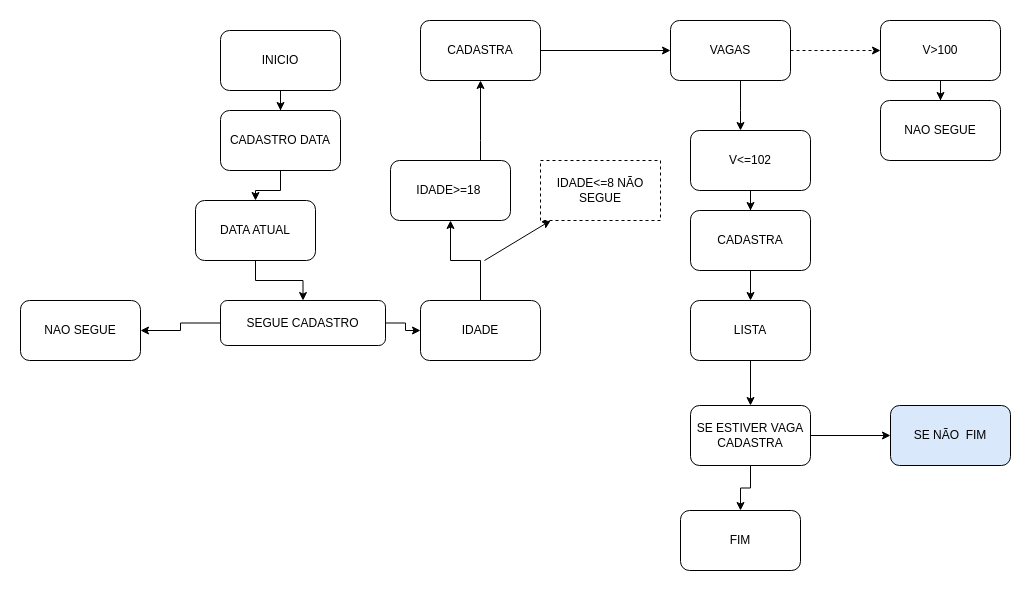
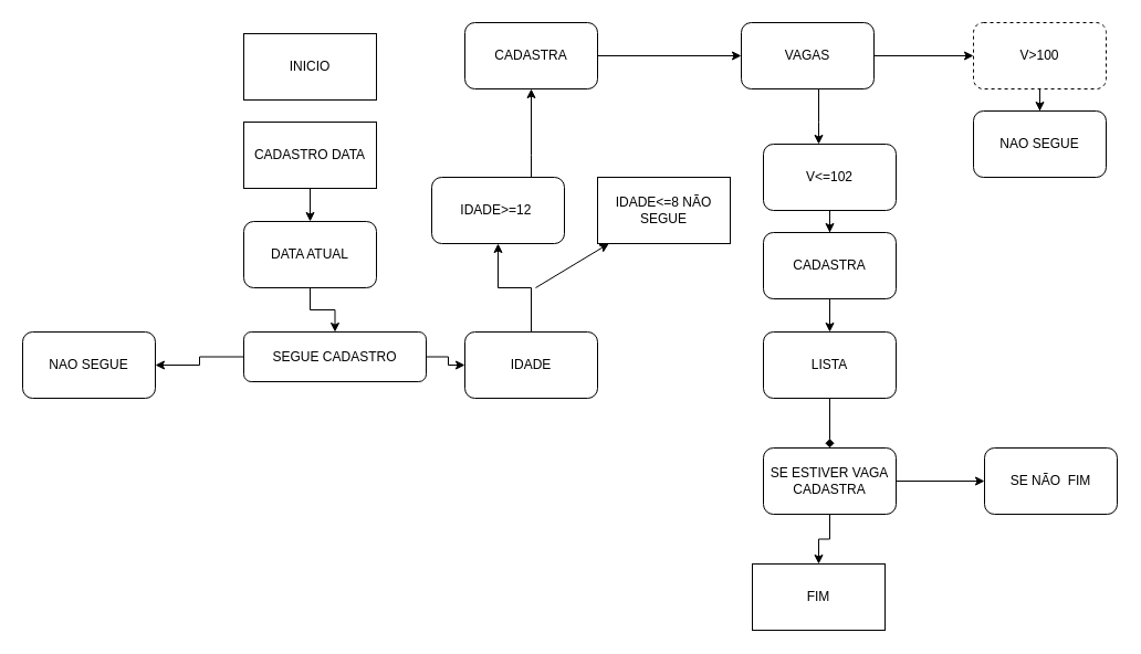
- <mxCell id="19" value="" style="edgeStyle=orthogonalEdgeStyle;rounded=0;orthogonalLoop=1;jettySize=auto;html=1;dashed=1;" edge="1" parent="1" source="20" target="28"><mxGeometry relative="1" as="geometry" /></mxCell>
+ <mxCell id="19" value="" style="edgeStyle=orthogonalEdgeStyle;rounded=0;orthogonalLoop=1;jettySize=auto;html=1;" edge="1" parent="1" source="20" target="28"><mxGeometry relative="1" as="geometry" /></mxCell>
- <mxCell id="28" value="V&amp;gt;100" style="rounded=1;whiteSpace=wrap;html=1;" vertex="1" parent="1"><mxGeometry x="880" y="20" width="120" height="60" as="geometry" /></mxCell>
+ <mxCell id="28" value="V&amp;gt;100" style="rounded=1;whiteSpace=wrap;html=1;dashed=1;" vertex="1" parent="1"><mxGeometry x="880" y="20" width="120" height="60" as="geometry" /></mxCell>
- <mxCell id="3" value="INICIO" style="rounded=1;whiteSpace=wrap;html=1;" vertex="1" parent="1"><mxGeometry x="220" y="30" width="120" height="60" as="geometry" /></mxCell>
+ <mxCell id="3" value="INICIO" style="whiteSpace=wrap;html=1;rounded=0;" vertex="1" parent="1"><mxGeometry x="220" y="30" width="120" height="60" as="geometry" /></mxCell>
- <mxCell id="2" value="" style="edgeStyle=orthogonalEdgeStyle;rounded=0;orthogonalLoop=1;jettySize=auto;html=1;" edge="1" parent="1" source="3" target="5"><mxGeometry relative="1" as="geometry" /></mxCell>
- <mxCell id="5" value="CADASTRO DATA" style="rounded=1;whiteSpace=wrap;html=1;" vertex="1" parent="1"><mxGeometry x="220" y="110" width="120" height="60" as="geometry" /></mxCell>
+ <mxCell id="5" value="CADASTRO DATA" style="whiteSpace=wrap;html=1;rounded=0;" vertex="1" parent="1"><mxGeometry x="220" y="110" width="120" height="60" as="geometry" /></mxCell>
- <mxCell id="14" value="IDADE&amp;gt;=18&amp;nbsp;" style="rounded=1;whiteSpace=wrap;html=1;" vertex="1" parent="1"><mxGeometry x="390" y="160" width="120" height="60" as="geometry" /></mxCell>
+ <mxCell id="14" value="IDADE&amp;gt;=12&amp;nbsp;" style="rounded=1;whiteSpace=wrap;html=1;" vertex="1" parent="1"><mxGeometry x="390" y="160" width="120" height="60" as="geometry" /></mxCell>
- <mxCell id="31" value="IDADE&amp;lt;=8 NÃO SEGUE" style="rounded=0;whiteSpace=wrap;html=1;dashed=1;" vertex="1" parent="1"><mxGeometry x="540" y="160" width="120" height="60" as="geometry" /></mxCell>
+ <mxCell id="31" value="IDADE&amp;lt;=8 NÃO SEGUE" style="rounded=0;whiteSpace=wrap;html=1;" vertex="1" parent="1"><mxGeometry x="540" y="160" width="120" height="60" as="geometry" /></mxCell>
- <mxCell id="7" value="DATA ATUAL" style="rounded=1;whiteSpace=wrap;html=1;" vertex="1" parent="1"><mxGeometry x="195" y="200" width="120" height="60" as="geometry" /></mxCell>
+ <mxCell id="7" value="DATA ATUAL" style="rounded=1;whiteSpace=wrap;html=1;" vertex="1" parent="1"><mxGeometry x="220" y="200" width="120" height="60" as="geometry" /></mxCell>
- <mxCell id="25" value="" style="edgeStyle=orthogonalEdgeStyle;rounded=0;orthogonalLoop=1;jettySize=auto;html=1;" edge="1" parent="1" source="26" target="34"><mxGeometry relative="1" as="geometry" /></mxCell>
+ <mxCell id="25" value="" style="edgeStyle=orthogonalEdgeStyle;rounded=0;orthogonalLoop=1;jettySize=auto;html=1;endArrow=diamond;" edge="1" parent="1" source="26" target="34"><mxGeometry relative="1" as="geometry" /></mxCell>
- <mxCell id="35" value="SE NÃO&amp;nbsp; FIM" style="rounded=1;whiteSpace=wrap;html=1;fillColor=#dae8fc;" vertex="1" parent="1"><mxGeometry x="890" y="405" width="120" height="60" as="geometry" /></mxCell>
+ <mxCell id="35" value="SE NÃO&amp;nbsp; FIM" style="rounded=1;whiteSpace=wrap;html=1;" vertex="1" parent="1"><mxGeometry x="890" y="405" width="120" height="60" as="geometry" /></mxCell>
- <mxCell id="36" value="FIM" style="rounded=1;whiteSpace=wrap;html=1;" vertex="1" parent="1"><mxGeometry x="680" y="510" width="120" height="60" as="geometry" /></mxCell>
+ <mxCell id="36" value="FIM" style="whiteSpace=wrap;html=1;rounded=0;" vertex="1" parent="1"><mxGeometry x="680" y="510" width="120" height="60" as="geometry" /></mxCell>
